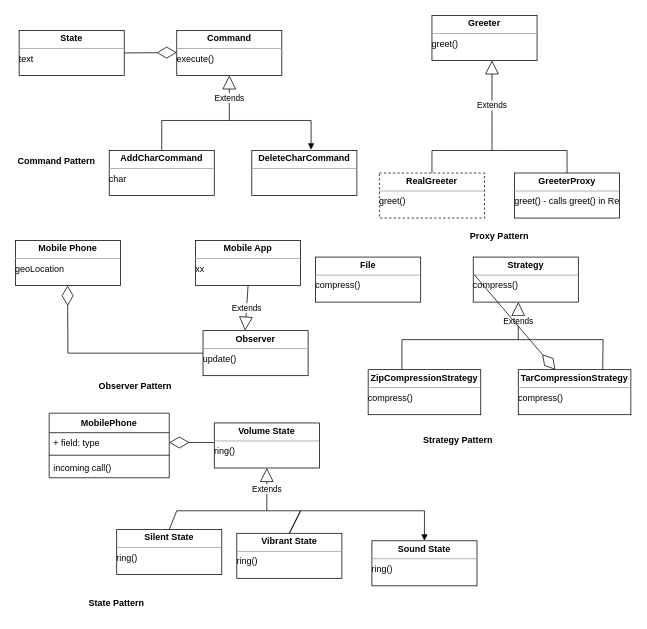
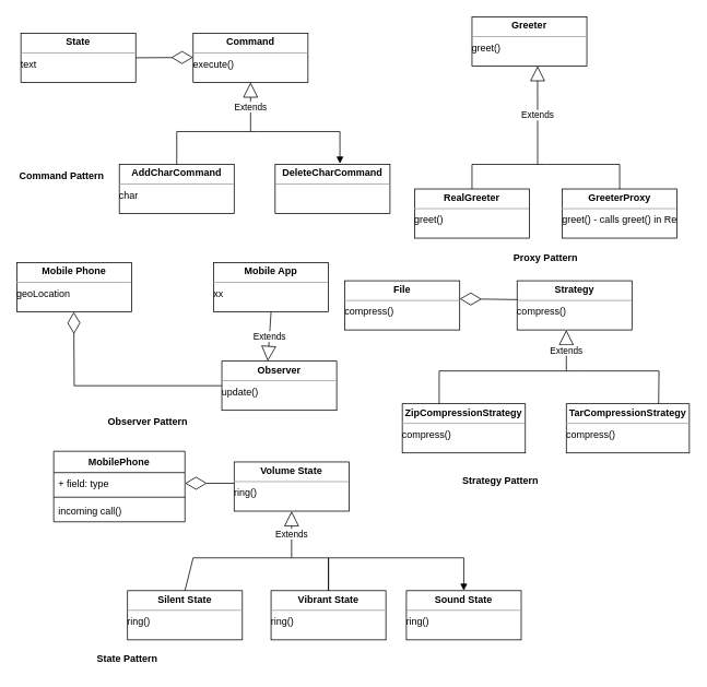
- <mxCell id="3" value="&lt;p style=&quot;margin: 0px ; margin-top: 4px ; text-align: center&quot;&gt;&lt;b&gt;RealGreeter&lt;/b&gt;&lt;/p&gt;&lt;hr size=&quot;1&quot;&gt;&lt;div style=&quot;height: 2px&quot;&gt;greet()&lt;/div&gt;" style="verticalAlign=top;align=left;overflow=fill;fontSize=12;fontFamily=Helvetica;html=1;dashed=1;" parent="1" vertex="1"><mxGeometry x="505" y="230" width="140" height="60" as="geometry" /></mxCell>
+ <mxCell id="3" value="&lt;p style=&quot;margin: 0px ; margin-top: 4px ; text-align: center&quot;&gt;&lt;b&gt;RealGreeter&lt;/b&gt;&lt;/p&gt;&lt;hr size=&quot;1&quot;&gt;&lt;div style=&quot;height: 2px&quot;&gt;greet()&lt;/div&gt;" style="verticalAlign=top;align=left;overflow=fill;fontSize=12;fontFamily=Helvetica;html=1;" parent="1" vertex="1"><mxGeometry x="505" y="230" width="140" height="60" as="geometry" /></mxCell>
- <mxCell id="28" value="" style="endArrow=diamondThin;endFill=0;endSize=24;html=1;rounded=0;exitX=0.007;exitY=0.383;exitDx=0;exitDy=0;exitPerimeter=0;" parent="1" source="23" target="25" edge="1"><mxGeometry width="160" relative="1" as="geometry"><mxPoint x="630" y="382" as="sourcePoint" /><mxPoint x="570" y="365" as="targetPoint" /></mxGeometry></mxCell>
+ <mxCell id="28" value="" style="endArrow=diamondThin;endFill=0;endSize=24;html=1;rounded=0;exitX=0.007;exitY=0.383;exitDx=0;exitDy=0;exitPerimeter=0;entryX=1;entryY=0.367;entryDx=0;entryDy=0;entryPerimeter=0;" parent="1" source="23" target="22" edge="1"><mxGeometry width="160" relative="1" as="geometry"><mxPoint x="630" y="382" as="sourcePoint" /><mxPoint x="570" y="365" as="targetPoint" /></mxGeometry></mxCell>
- <mxCell id="37" value="&lt;p style=&quot;margin: 0px ; margin-top: 4px ; text-align: center&quot;&gt;&lt;b&gt;Silent State&lt;/b&gt;&lt;/p&gt;&lt;hr size=&quot;1&quot;&gt;&lt;div style=&quot;height: 2px&quot;&gt;ring()&lt;/div&gt;" style="verticalAlign=top;align=left;overflow=fill;fontSize=12;fontFamily=Helvetica;html=1;" parent="1" vertex="1"><mxGeometry x="155" y="705" width="140" height="60" as="geometry" /></mxCell>
+ <mxCell id="37" value="&lt;p style=&quot;margin: 0px ; margin-top: 4px ; text-align: center&quot;&gt;&lt;b&gt;Silent State&lt;/b&gt;&lt;/p&gt;&lt;hr size=&quot;1&quot;&gt;&lt;div style=&quot;height: 2px&quot;&gt;ring()&lt;/div&gt;" style="verticalAlign=top;align=left;overflow=fill;fontSize=12;fontFamily=Helvetica;html=1;" parent="1" vertex="1"><mxGeometry x="155" y="720" width="140" height="60" as="geometry" /></mxCell>
- <mxCell id="36" value="&lt;p style=&quot;margin: 0px ; margin-top: 4px ; text-align: center&quot;&gt;&lt;b&gt;Vibrant State&lt;/b&gt;&lt;/p&gt;&lt;hr size=&quot;1&quot;&gt;&lt;div style=&quot;height: 2px&quot;&gt;ring()&lt;/div&gt;" style="verticalAlign=top;align=left;overflow=fill;fontSize=12;fontFamily=Helvetica;html=1;" parent="1" vertex="1"><mxGeometry x="315" y="710" width="140" height="60" as="geometry" /></mxCell>
+ <mxCell id="36" value="&lt;p style=&quot;margin: 0px ; margin-top: 4px ; text-align: center&quot;&gt;&lt;b&gt;Vibrant State&lt;/b&gt;&lt;/p&gt;&lt;hr size=&quot;1&quot;&gt;&lt;div style=&quot;height: 2px&quot;&gt;ring()&lt;/div&gt;" style="verticalAlign=top;align=left;overflow=fill;fontSize=12;fontFamily=Helvetica;html=1;" parent="1" vertex="1"><mxGeometry x="330" y="720" width="140" height="60" as="geometry" /></mxCell>
